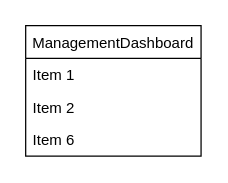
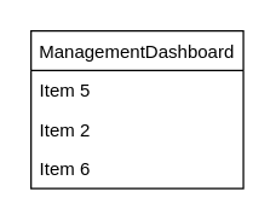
- <mxCell id="3" value="Item 1" style="text;strokeColor=none;fillColor=none;align=left;verticalAlign=top;spacingLeft=4;spacingRight=4;overflow=hidden;rotatable=0;points=[[0,0.5],[1,0.5]];portConstraint=eastwest;" vertex="1" parent="2"><mxGeometry y="26" width="140" height="26" as="geometry" /></mxCell>
+ <mxCell id="3" value="Item 5" style="text;strokeColor=none;fillColor=none;align=left;verticalAlign=top;spacingLeft=4;spacingRight=4;overflow=hidden;rotatable=0;points=[[0,0.5],[1,0.5]];portConstraint=eastwest;" vertex="1" parent="2"><mxGeometry y="26" width="140" height="26" as="geometry" /></mxCell>
